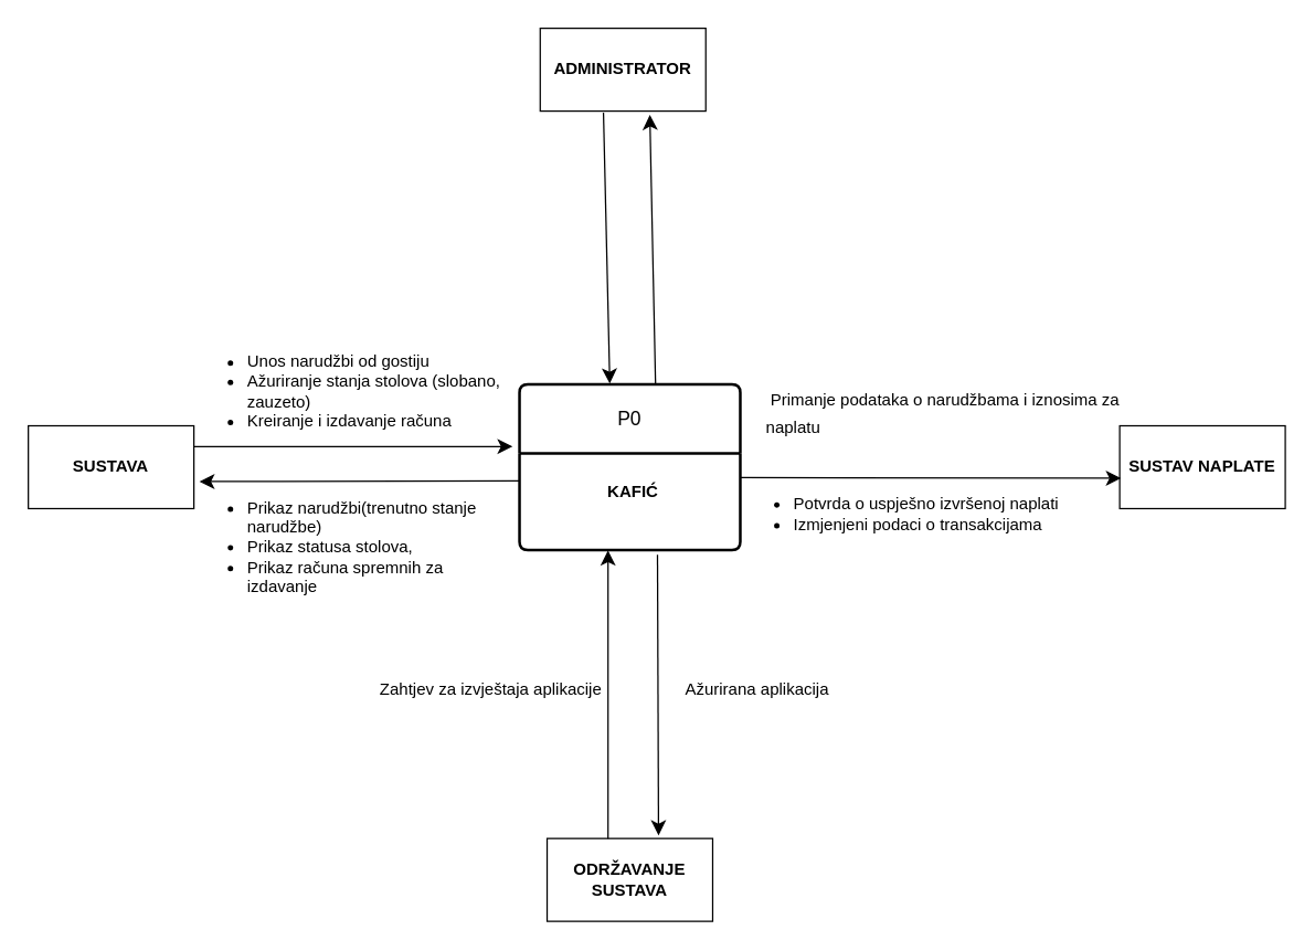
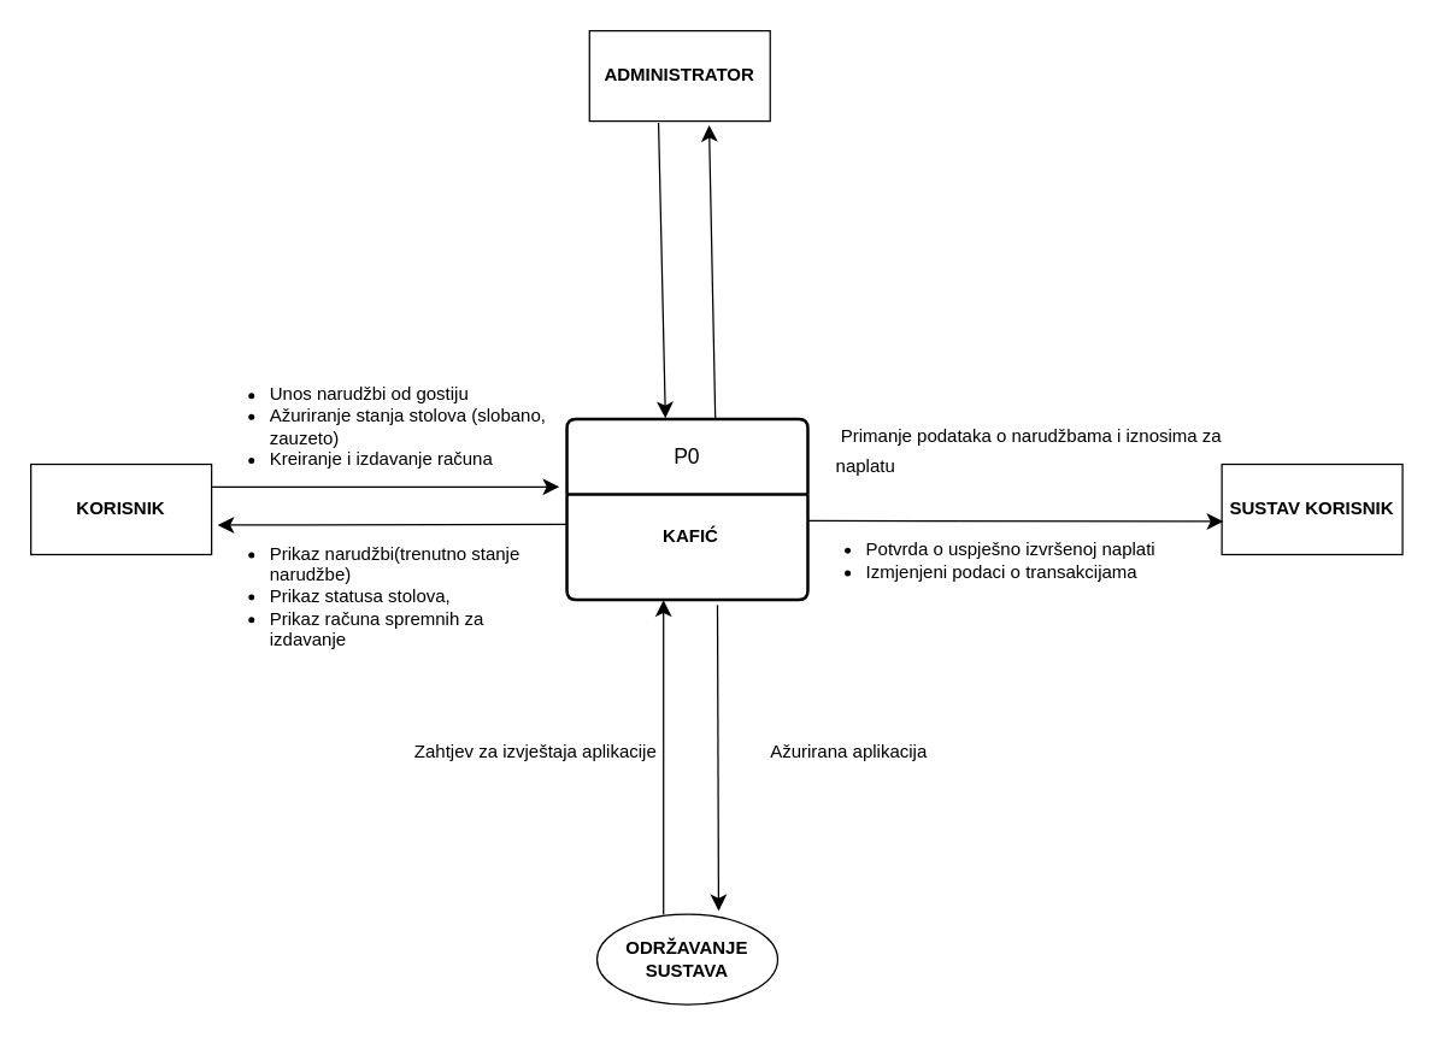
- <mxCell id="2" value="&lt;b&gt;SUSTAVA&lt;/b&gt;" style="rounded=0;whiteSpace=wrap;html=1;" vertex="1" parent="1"><mxGeometry x="20" y="308" width="120" height="60" as="geometry" /></mxCell>
+ <mxCell id="2" value="&lt;b&gt;KORISNIK&lt;/b&gt;" style="rounded=0;whiteSpace=wrap;html=1;" vertex="1" parent="1"><mxGeometry x="20" y="308" width="120" height="60" as="geometry" /></mxCell>
- <mxCell id="6" value="&lt;b&gt;SUSTAV NAPLATE&lt;/b&gt;" style="rounded=0;whiteSpace=wrap;html=1;" vertex="1" parent="1"><mxGeometry x="811" y="308" width="120" height="60" as="geometry" /></mxCell>
+ <mxCell id="6" value="&lt;b&gt;SUSTAV KORISNIK&lt;/b&gt;" style="rounded=0;whiteSpace=wrap;html=1;" vertex="1" parent="1"><mxGeometry x="811" y="308" width="120" height="60" as="geometry" /></mxCell>
- <mxCell id="20" value="&lt;font style=&quot;font-size: 12px;&quot;&gt;Ažurirana aplikacija&lt;/font&gt;" style="text;strokeColor=none;fillColor=none;html=1;align=center;verticalAlign=middle;whiteSpace=wrap;rounded=0;fontSize=16;" vertex="1" parent="1"><mxGeometry x="483" y="482" width="131" height="30" as="geometry" /></mxCell>
+ <mxCell id="20" value="&lt;font style=&quot;font-size: 12px;&quot;&gt;Ažurirana aplikacija&lt;/font&gt;" style="text;strokeColor=none;fillColor=none;html=1;align=center;verticalAlign=middle;whiteSpace=wrap;rounded=0;fontSize=16;" vertex="1" parent="1"><mxGeometry x="498" y="482" width="131" height="30" as="geometry" /></mxCell>
- <mxCell id="7" value="&lt;b&gt;ODRŽAVANJE SUSTAVA&lt;/b&gt;" style="rounded=0;whiteSpace=wrap;html=1;" vertex="1" parent="1"><mxGeometry x="396" y="607" width="120" height="60" as="geometry" /></mxCell>
+ <mxCell id="7" value="&lt;b&gt;ODRŽAVANJE SUSTAVA&lt;/b&gt;" style="ellipse;whiteSpace=wrap;html=1;" vertex="1" parent="1"><mxGeometry x="396" y="607" width="120" height="60" as="geometry" /></mxCell>
